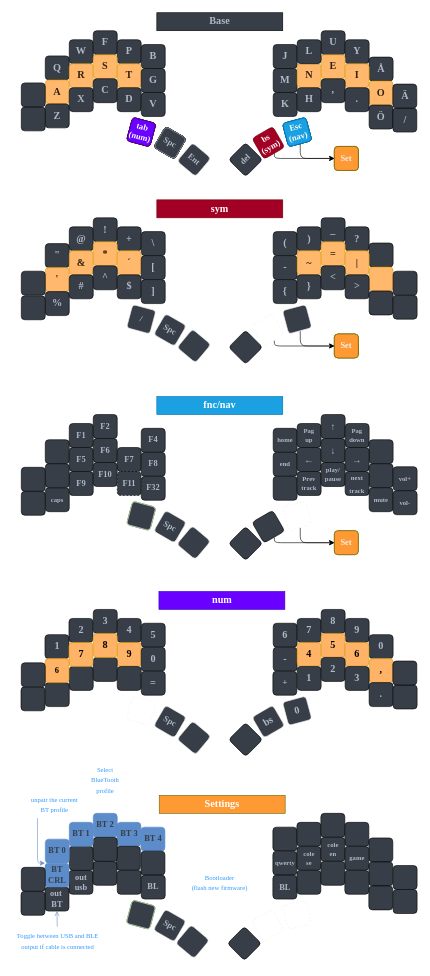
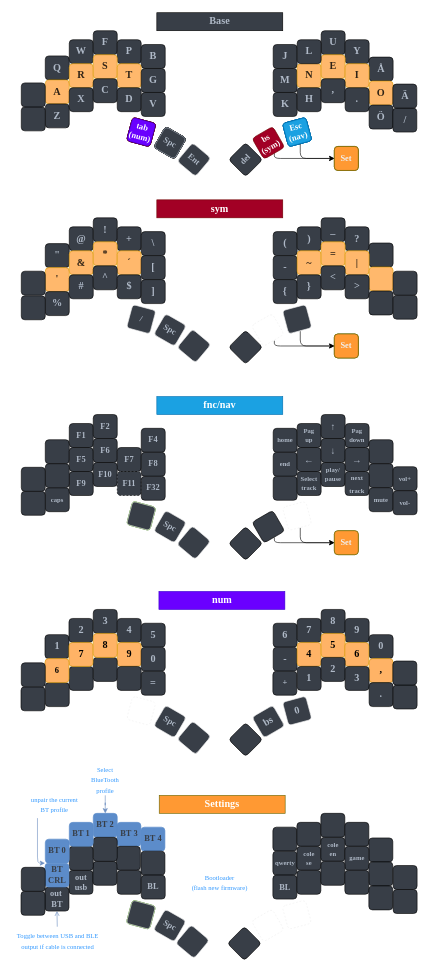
- <mxCell id="94" value="Prev&lt;br&gt;track" style="whiteSpace=wrap;html=1;aspect=fixed;fontSize=11;fontFamily=Verdana;fontStyle=1;fontColor=#AFB9C7;fillColor=#383E47;rounded=1;" parent="1" vertex="1"><mxGeometry x="495" y="785" width="40" height="40" as="geometry" /></mxCell>
+ <mxCell id="94" value="Select&lt;br&gt;track" style="whiteSpace=wrap;html=1;aspect=fixed;fontSize=11;fontFamily=Verdana;fontStyle=1;fontColor=#AFB9C7;fillColor=#383E47;rounded=1;" parent="1" vertex="1"><mxGeometry x="495" y="785" width="40" height="40" as="geometry" /></mxCell>
+ <mxCell id="102" style="edgeStyle=orthogonalEdgeStyle;rounded=1;orthogonalLoop=1;jettySize=auto;html=1;fontSize=11;strokeColor=#6C8EBF;entryX=0.5;entryY=0;entryDx=0;entryDy=0;" parent="1" source="137" target="168" edge="1"><mxGeometry relative="1" as="geometry" /></mxCell>
